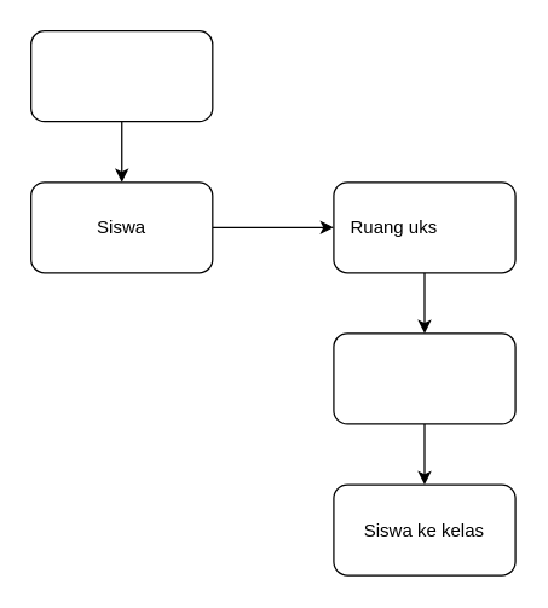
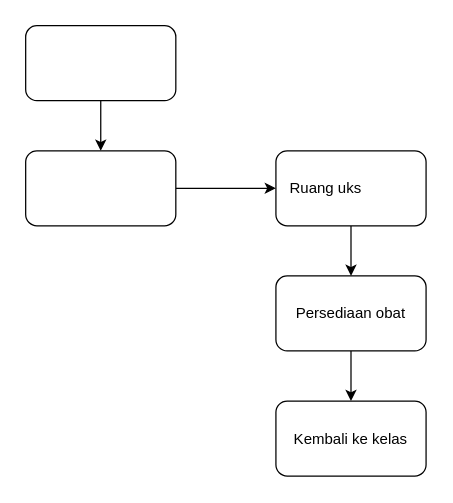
- <mxCell id="11" value="Siswa" style="text;html=1;align=center;verticalAlign=middle;whiteSpace=wrap;rounded=0;" vertex="1" parent="1"><mxGeometry x="50" y="135" width="60" height="30" as="geometry" /></mxCell>
+ <mxCell id="13" value="Persediaan obat" style="text;html=1;align=center;verticalAlign=middle;whiteSpace=wrap;rounded=0;" vertex="1" parent="1"><mxGeometry x="225" y="235" width="110" height="30" as="geometry" /></mxCell>
- <mxCell id="14" value="Siswa ke kelas" style="text;html=1;align=center;verticalAlign=middle;whiteSpace=wrap;rounded=0;" vertex="1" parent="1"><mxGeometry x="225" y="336" width="110" height="30" as="geometry" /></mxCell>
+ <mxCell id="14" value="Kembali ke kelas" style="text;html=1;align=center;verticalAlign=middle;whiteSpace=wrap;rounded=0;" vertex="1" parent="1"><mxGeometry x="225" y="336" width="110" height="30" as="geometry" /></mxCell>
